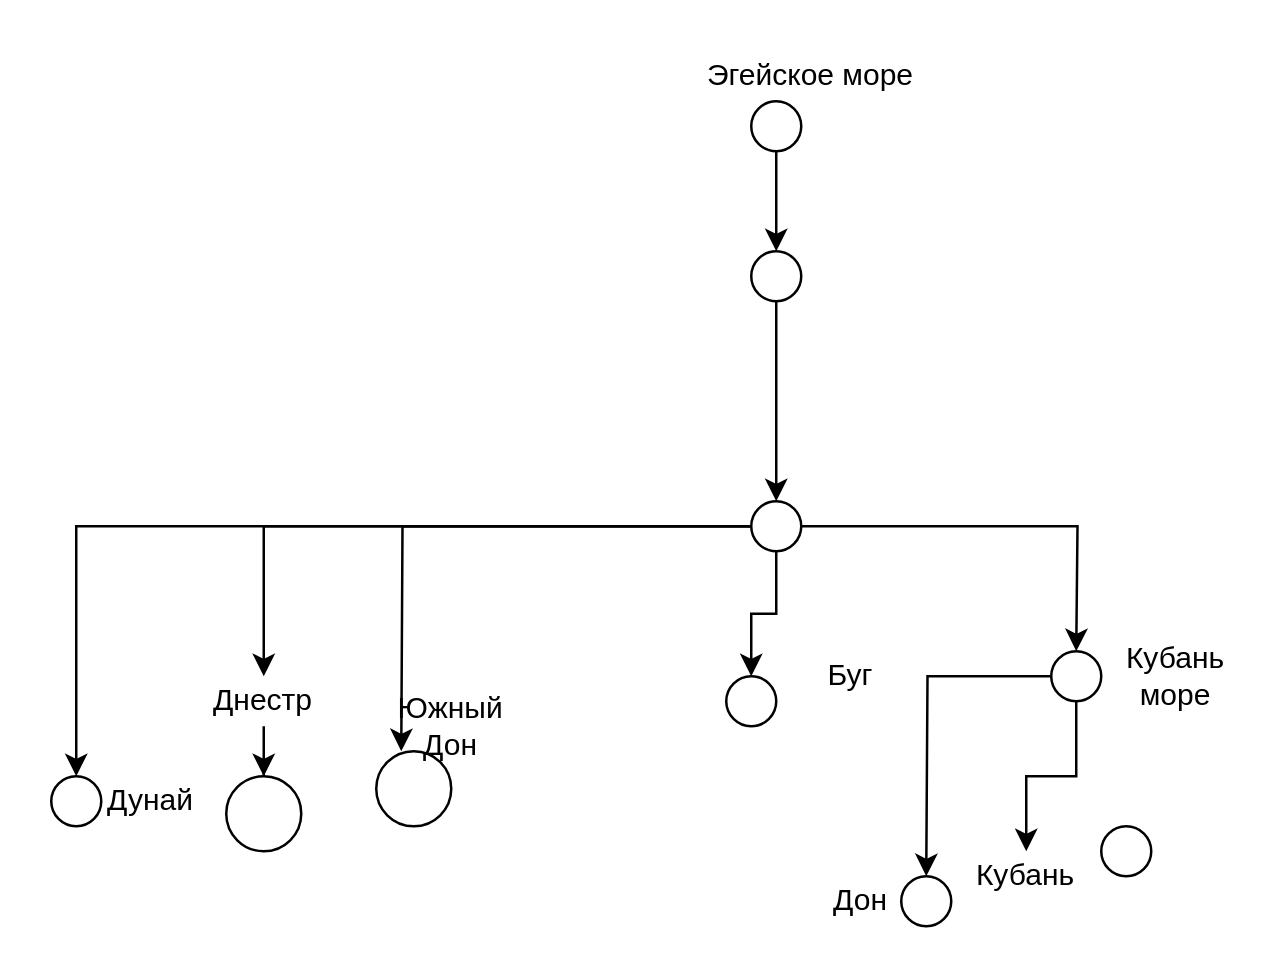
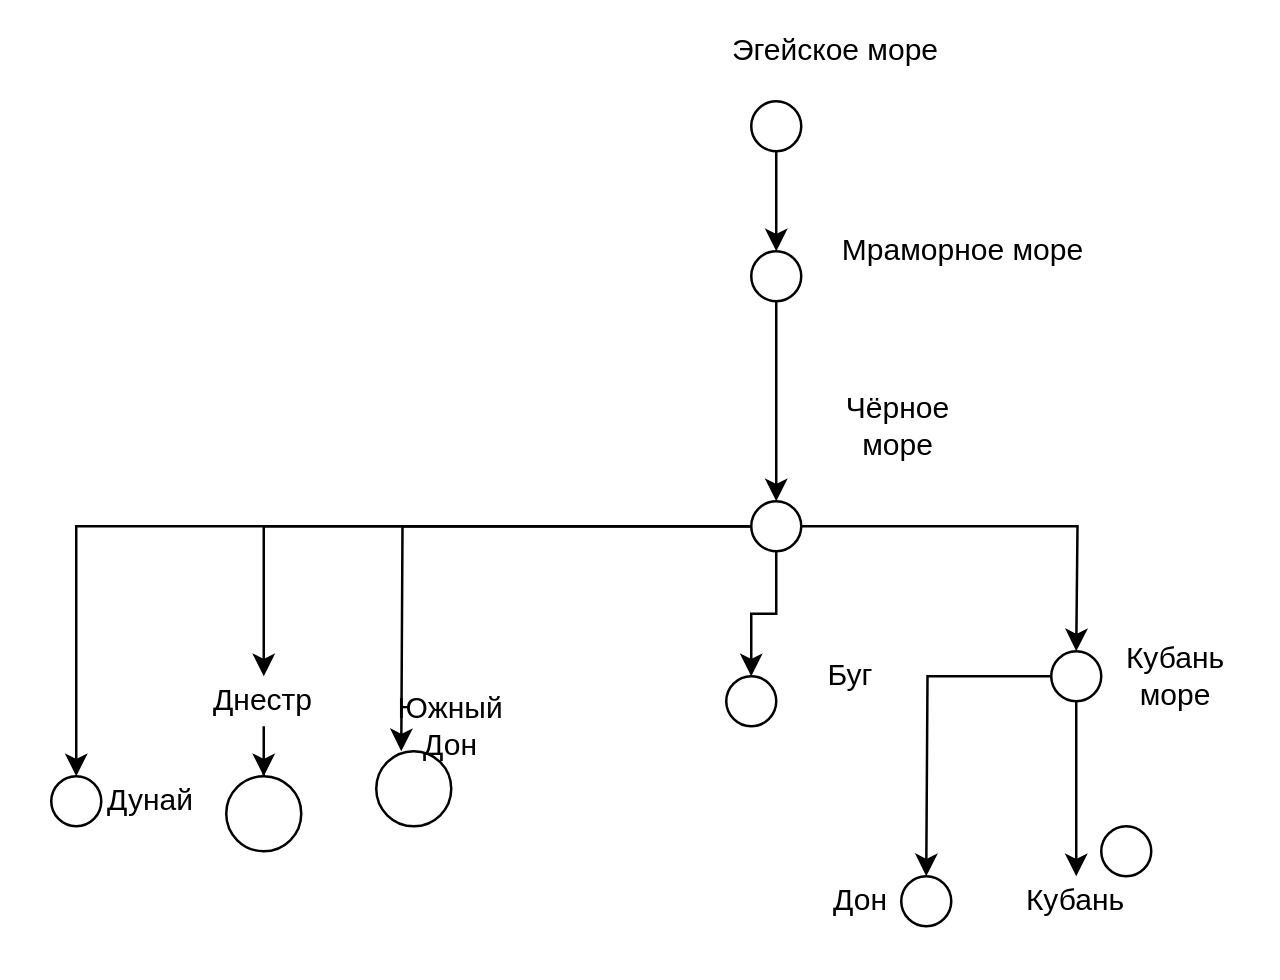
- <mxCell id="4" value="Эгейское море" style="text;html=1;strokeColor=none;fillColor=none;align=center;verticalAlign=middle;whiteSpace=wrap;rounded=0;" parent="1" vertex="1"><mxGeometry x="274" y="20" width="100" height="20" as="geometry" /></mxCell>
+ <mxCell id="4" value="Эгейское море" style="text;html=1;strokeColor=none;fillColor=none;align=center;verticalAlign=middle;whiteSpace=wrap;rounded=0;" parent="1" vertex="1"><mxGeometry x="284" y="10" width="100" height="20" as="geometry" /></mxCell>
+ <mxCell id="7" value="Мраморное море" style="text;html=1;strokeColor=none;fillColor=none;align=center;verticalAlign=middle;whiteSpace=wrap;rounded=0;" parent="1" vertex="1"><mxGeometry x="320" y="90" width="130" height="20" as="geometry" /></mxCell>
+ <mxCell id="14" value="Чёрное море" style="text;html=1;strokeColor=none;fillColor=none;align=center;verticalAlign=middle;whiteSpace=wrap;rounded=0;" parent="1" vertex="1"><mxGeometry x="324" y="160" width="70" height="20" as="geometry" /></mxCell>
- <mxCell id="26" value="Кубань" style="text;html=1;strokeColor=none;fillColor=none;align=center;verticalAlign=middle;whiteSpace=wrap;rounded=0;" parent="1" vertex="1"><mxGeometry x="390" y="340" width="40" height="20" as="geometry" /></mxCell>
+ <mxCell id="26" value="Кубань" style="text;html=1;strokeColor=none;fillColor=none;align=center;verticalAlign=middle;whiteSpace=wrap;rounded=0;" parent="1" vertex="1"><mxGeometry x="410" y="350" width="40" height="20" as="geometry" /></mxCell>
